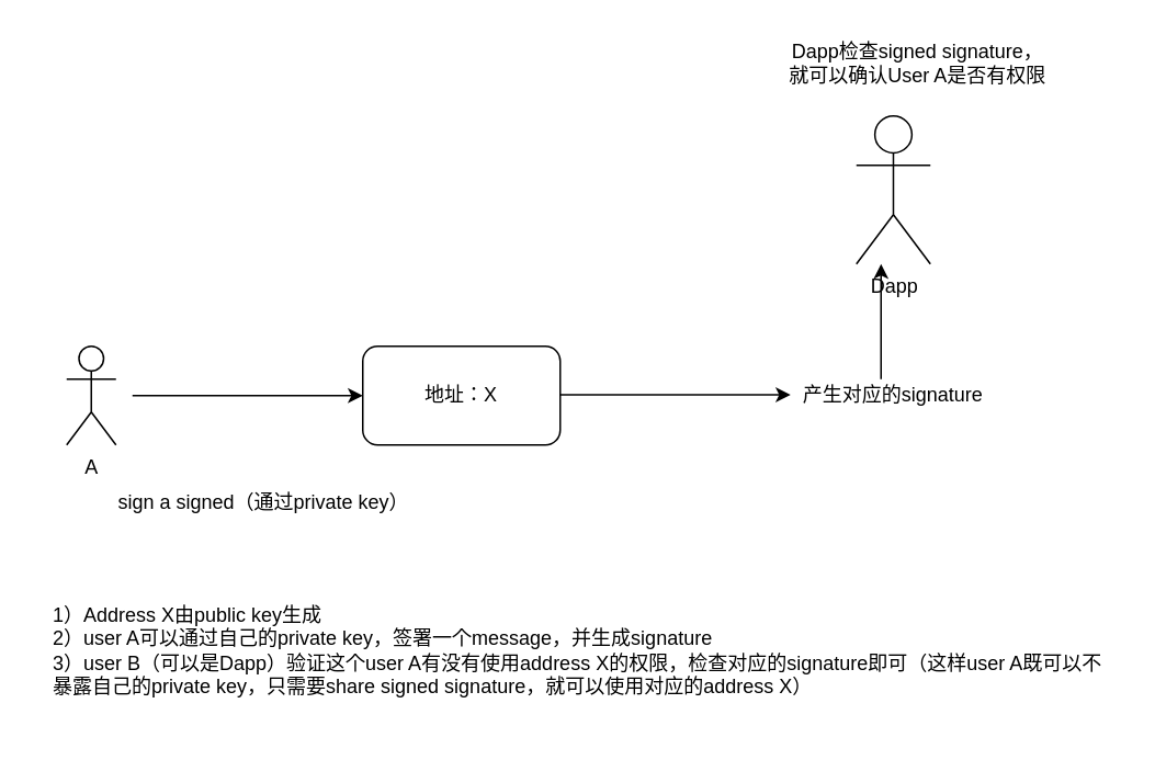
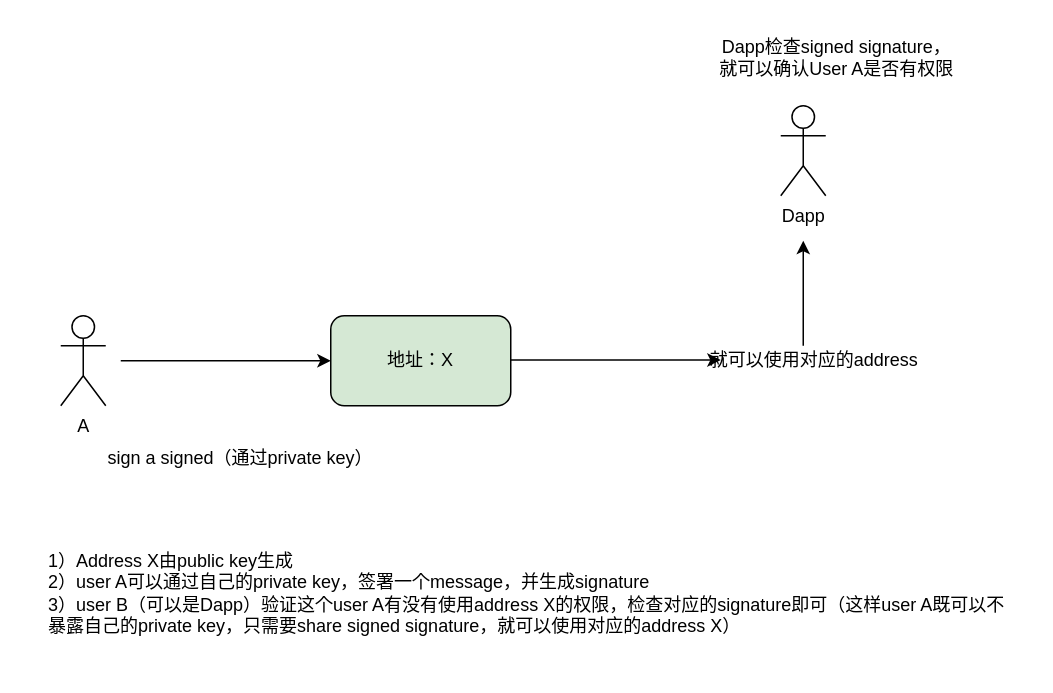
- <mxCell id="9" value="Dapp" style="shape=umlActor;verticalLabelPosition=bottom;verticalAlign=top;html=1;outlineConnect=0;" vertex="1" parent="1"><mxGeometry x="520" y="70" width="45" height="90" as="geometry" /></mxCell>
+ <mxCell id="9" value="Dapp" style="shape=umlActor;verticalLabelPosition=bottom;verticalAlign=top;html=1;outlineConnect=0;" vertex="1" parent="1"><mxGeometry x="520" y="70" width="30" height="60" as="geometry" /></mxCell>
- <mxCell id="2" value="地址：X" style="rounded=1;whiteSpace=wrap;html=1;" vertex="1" parent="1"><mxGeometry x="220" y="210" width="120" height="60" as="geometry" /></mxCell>
+ <mxCell id="2" value="地址：X" style="rounded=1;whiteSpace=wrap;html=1;fillColor=#d5e8d4;" vertex="1" parent="1"><mxGeometry x="220" y="210" width="120" height="60" as="geometry" /></mxCell>
- <mxCell id="8" value="产生对应的signature" style="text;html=1;strokeColor=none;fillColor=none;align=center;verticalAlign=middle;whiteSpace=wrap;rounded=0;" vertex="1" parent="1"><mxGeometry x="460" y="222.5" width="165" height="35" as="geometry" /></mxCell>
+ <mxCell id="8" value="就可以使用对应的address" style="text;html=1;strokeColor=none;fillColor=none;align=center;verticalAlign=middle;whiteSpace=wrap;rounded=0;" vertex="1" parent="1"><mxGeometry x="460" y="222.5" width="165" height="35" as="geometry" /></mxCell>
